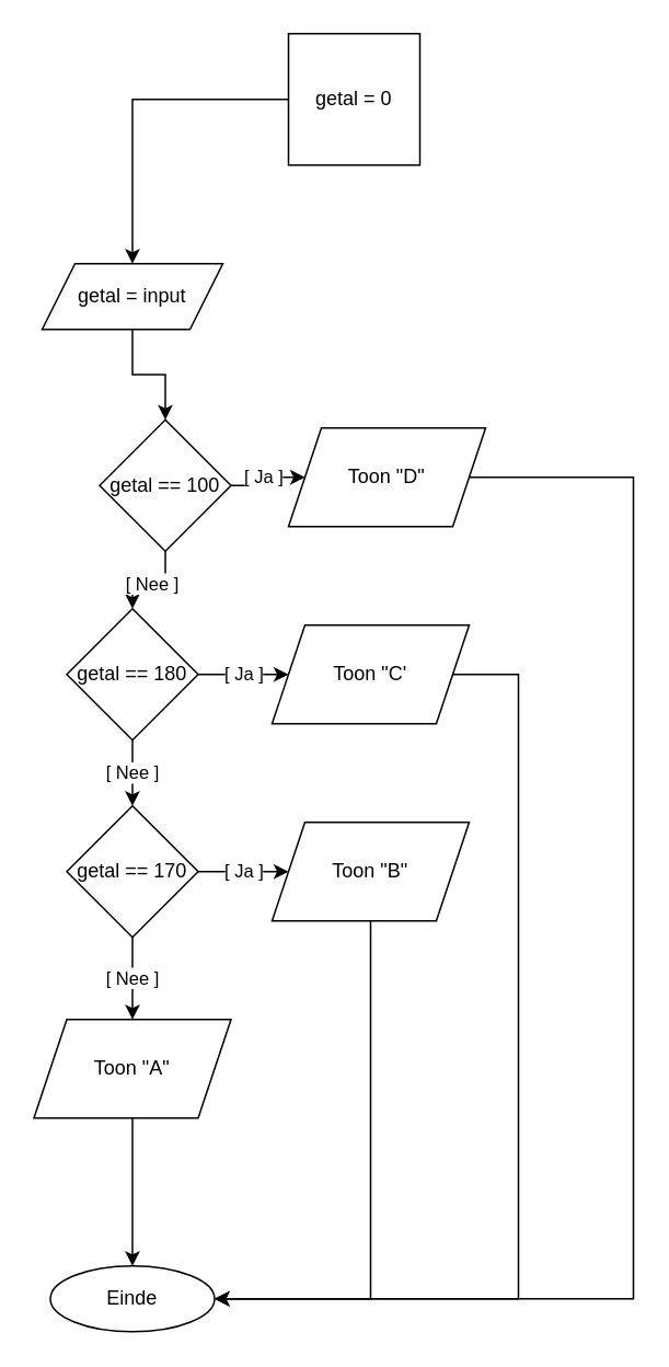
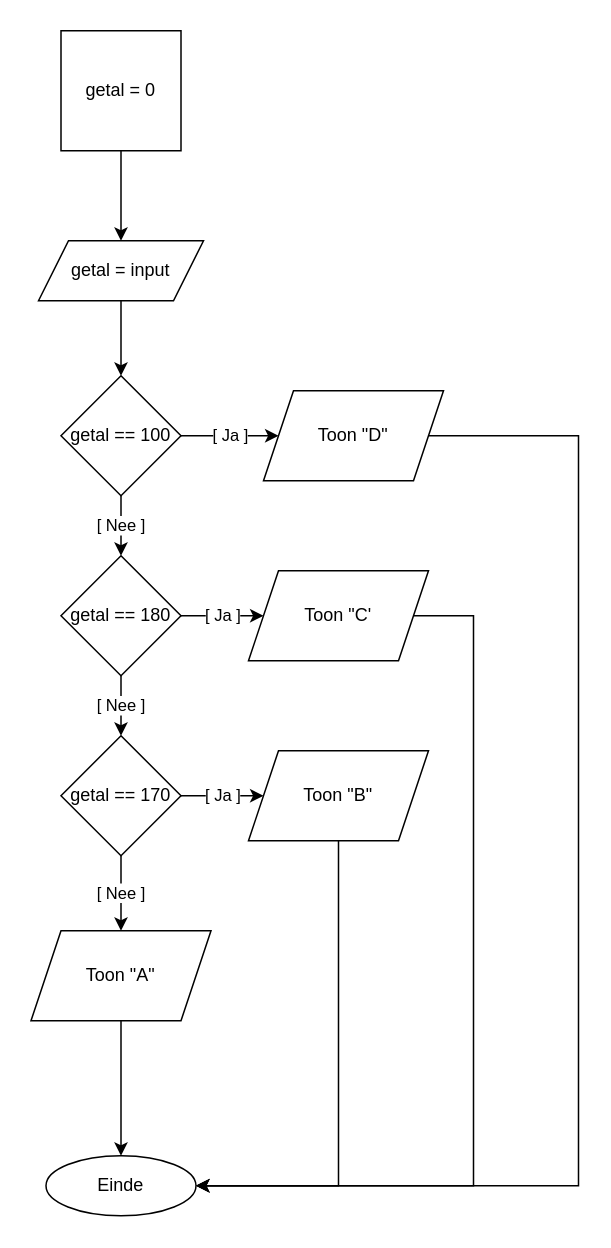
- <mxCell id="23" value="getal = 0" style="whiteSpace=wrap;html=1;aspect=fixed;" vertex="1" parent="1"><mxGeometry x="175" y="20" width="80" height="80" as="geometry" /></mxCell>
+ <mxCell id="23" value="getal = 0" style="whiteSpace=wrap;html=1;aspect=fixed;" vertex="1" parent="1"><mxGeometry x="40" y="20" width="80" height="80" as="geometry" /></mxCell>
- <mxCell id="6" value="getal == 100" style="rhombus;whiteSpace=wrap;html=1;" vertex="1" parent="1"><mxGeometry x="60" y="255" width="80" height="80" as="geometry" /></mxCell>
+ <mxCell id="6" value="getal == 100" style="rhombus;whiteSpace=wrap;html=1;" vertex="1" parent="1"><mxGeometry x="40" y="250" width="80" height="80" as="geometry" /></mxCell>
